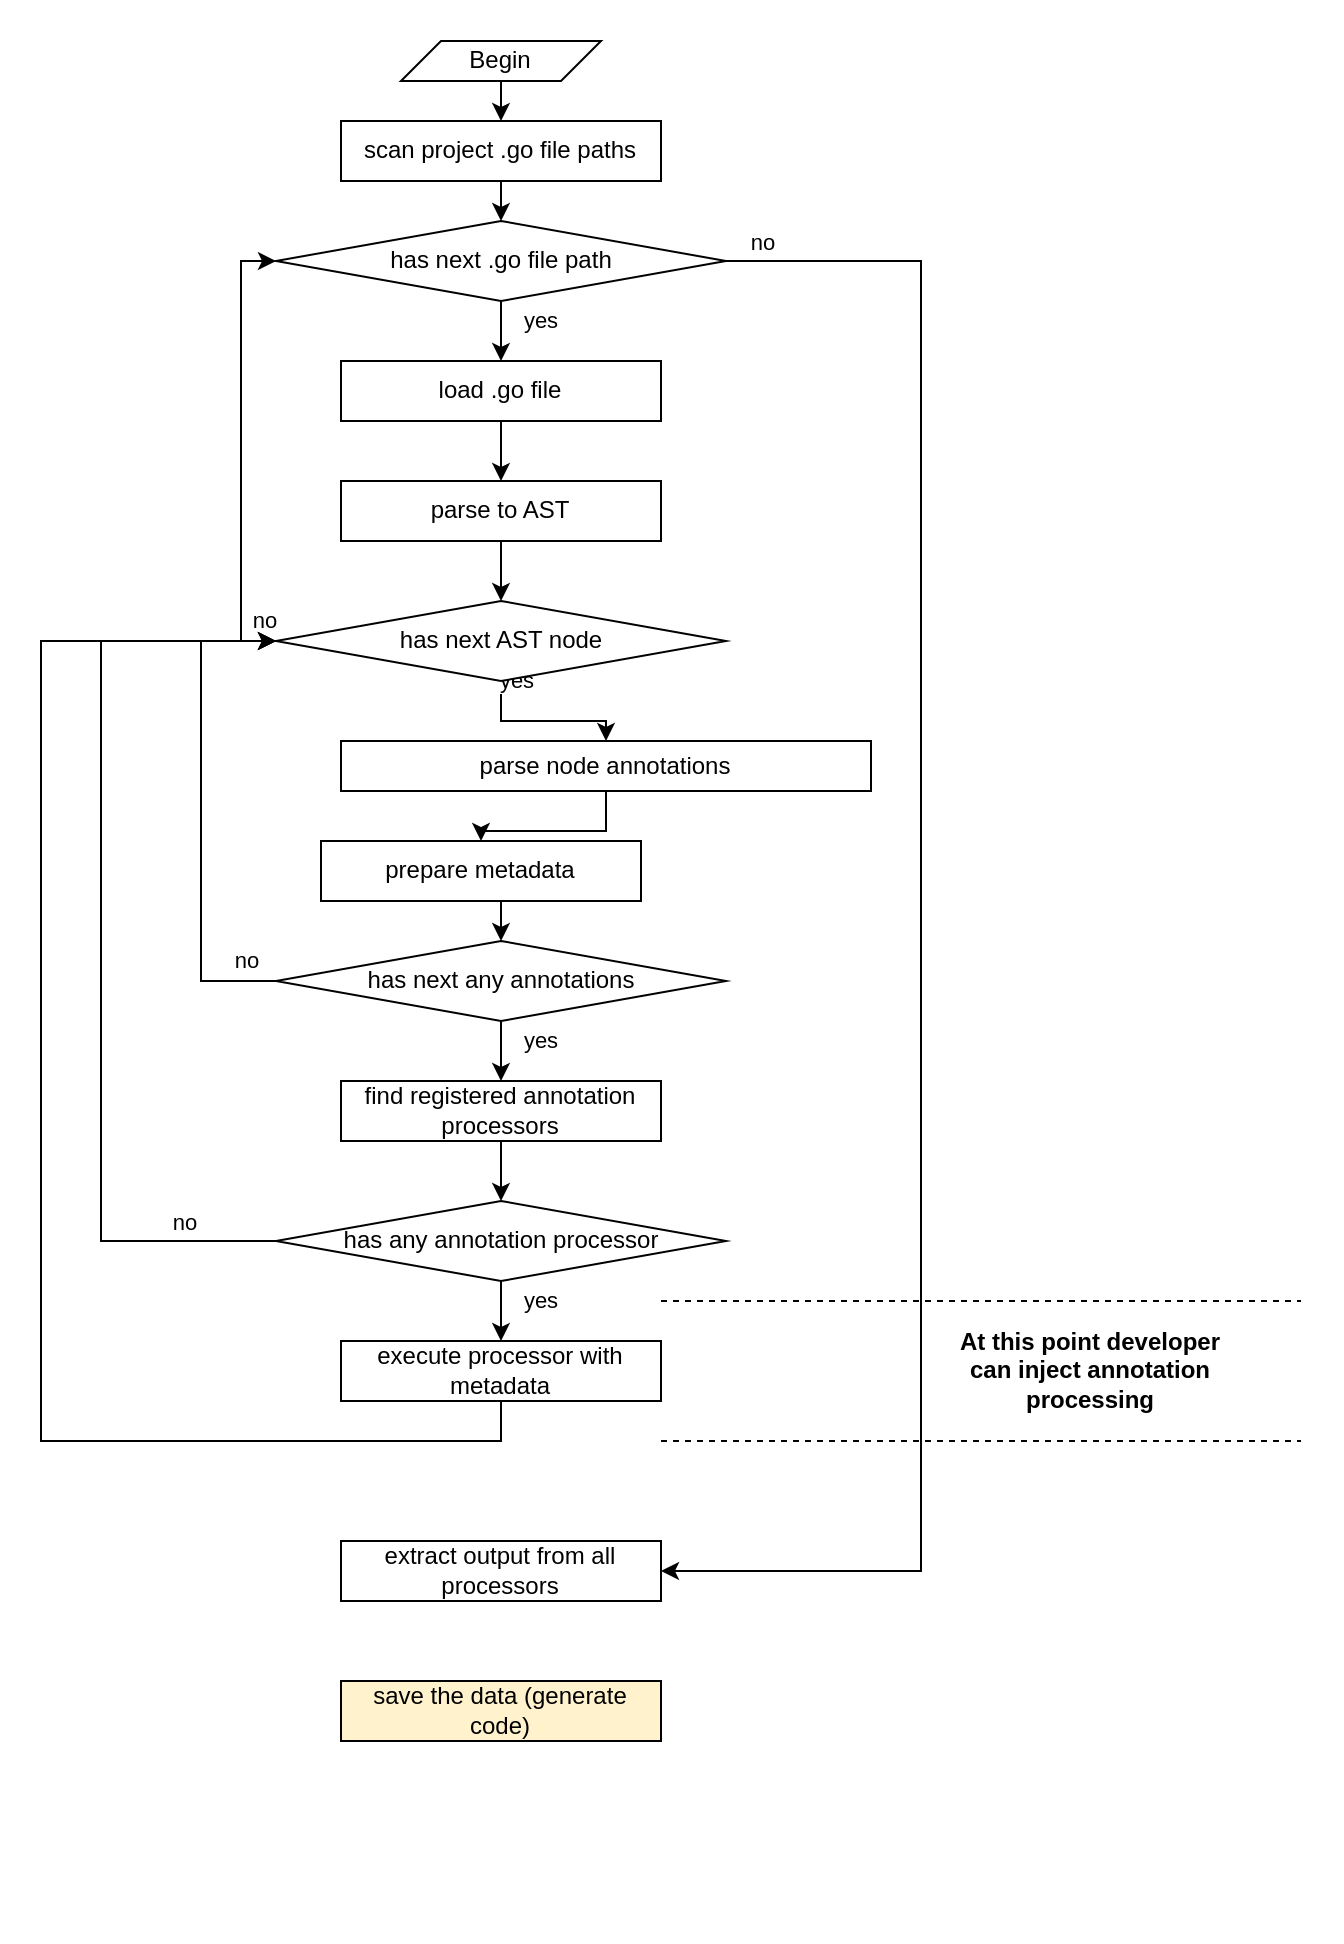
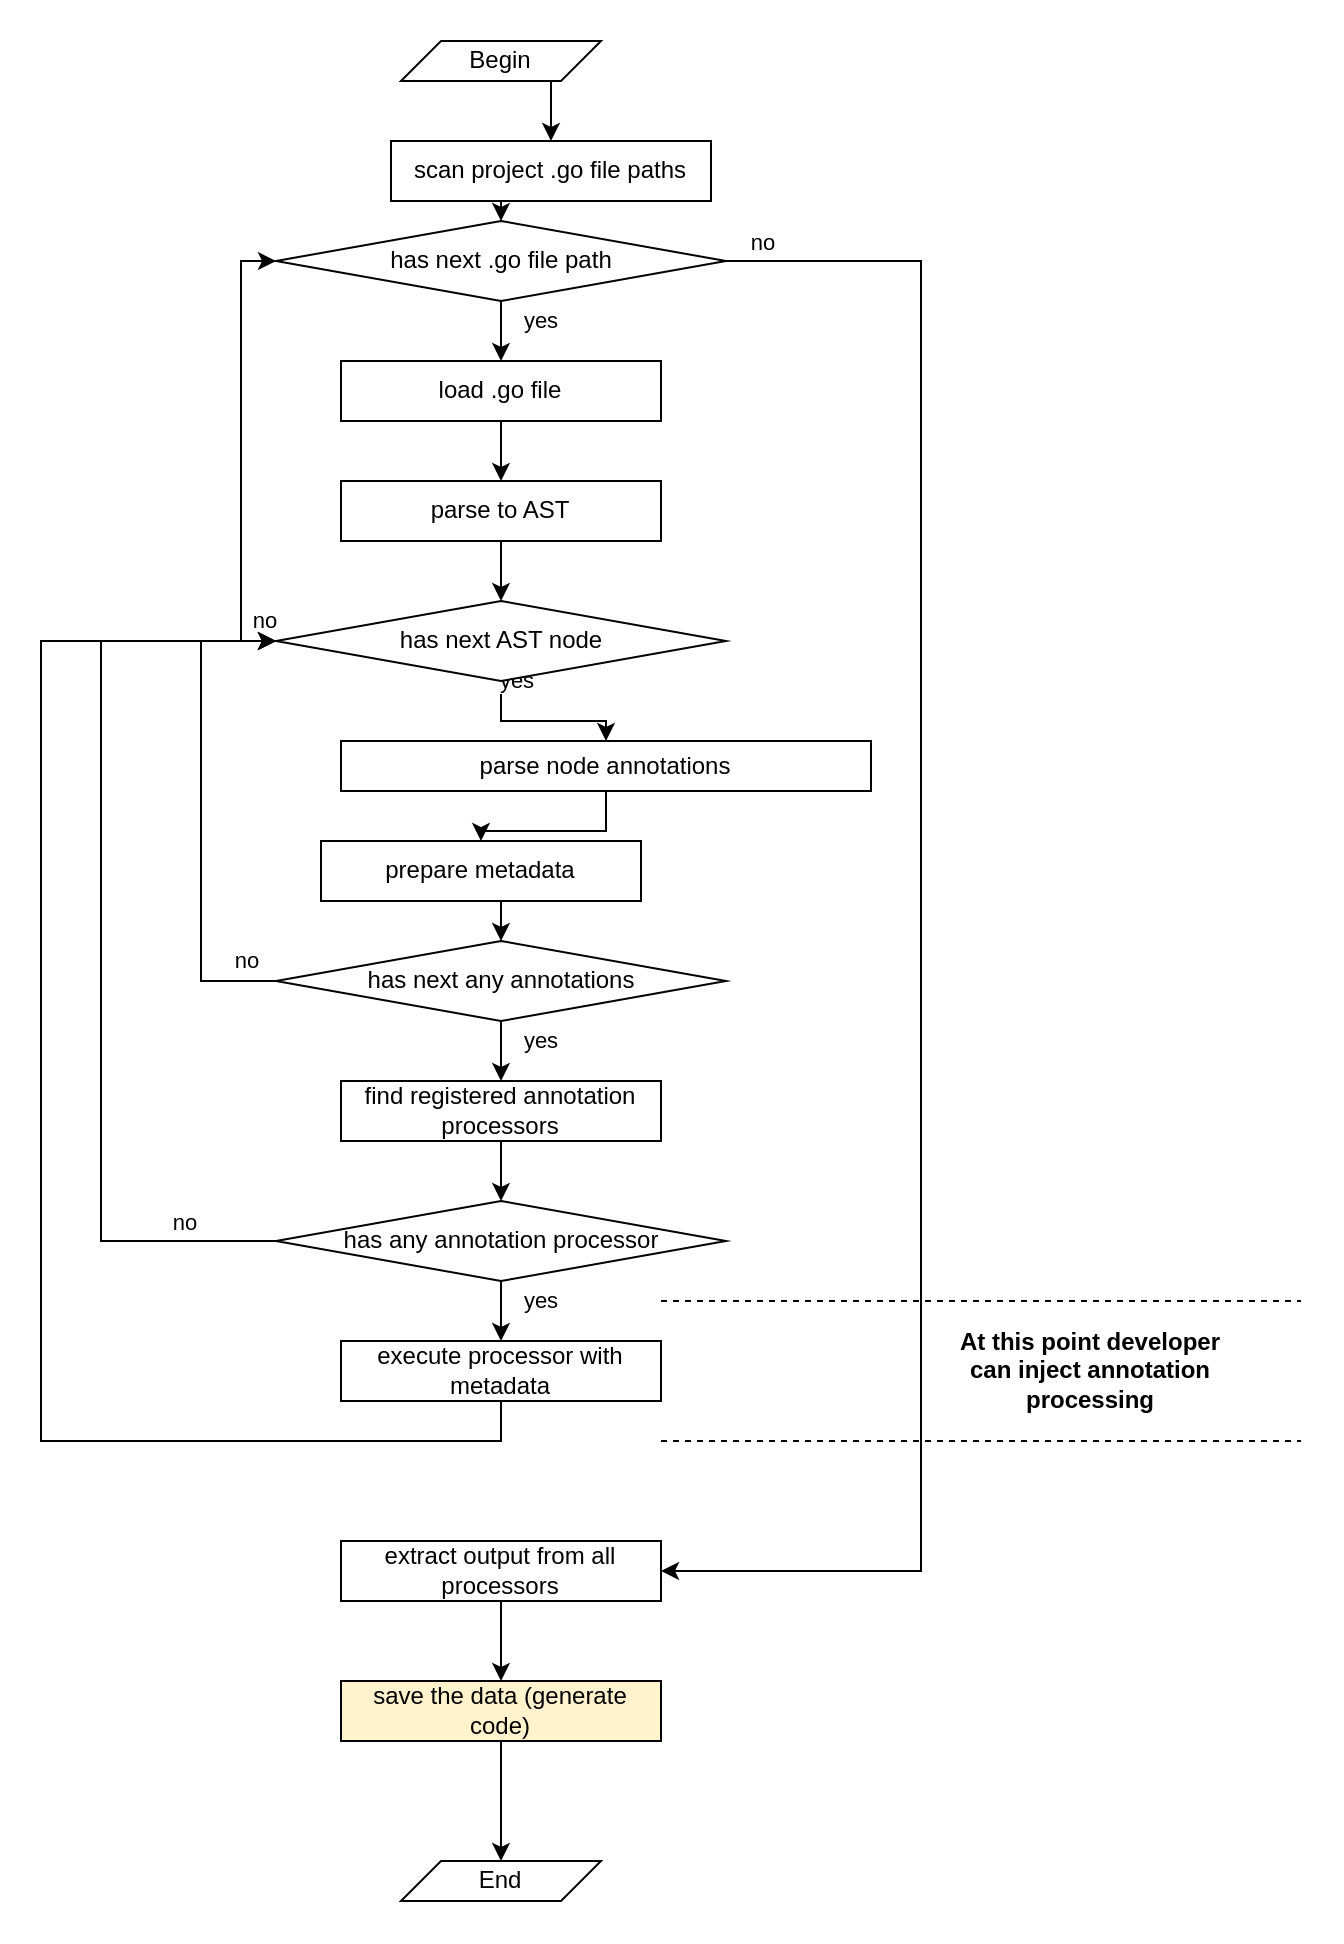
- <mxCell id="5" value="scan project .go file paths" style="rounded=0;whiteSpace=wrap;html=1;" vertex="1" parent="1"><mxGeometry x="170" y="60" width="160" height="30" as="geometry" /></mxCell>
+ <mxCell id="5" value="scan project .go file paths" style="rounded=0;whiteSpace=wrap;html=1;" vertex="1" parent="1"><mxGeometry x="195" y="70" width="160" height="30" as="geometry" /></mxCell>
+ <mxCell id="32" style="edgeStyle=orthogonalEdgeStyle;rounded=0;orthogonalLoop=1;jettySize=auto;html=1;exitX=0.5;exitY=1;exitDx=0;exitDy=0;entryX=0.5;entryY=0;entryDx=0;entryDy=0;" edge="1" parent="1" source="33" target="35"><mxGeometry relative="1" as="geometry" /></mxCell>
+ <mxCell id="34" style="edgeStyle=orthogonalEdgeStyle;rounded=0;orthogonalLoop=1;jettySize=auto;html=1;exitX=0.5;exitY=1;exitDx=0;exitDy=0;entryX=0.5;entryY=0;entryDx=0;entryDy=0;" edge="1" parent="1" source="35" target="36"><mxGeometry relative="1" as="geometry" /></mxCell>
+ <mxCell id="36" value="End" style="shape=parallelogram;perimeter=parallelogramPerimeter;whiteSpace=wrap;html=1;fixedSize=1;" vertex="1" parent="1"><mxGeometry x="200" y="930" width="100" height="20" as="geometry" /></mxCell>
